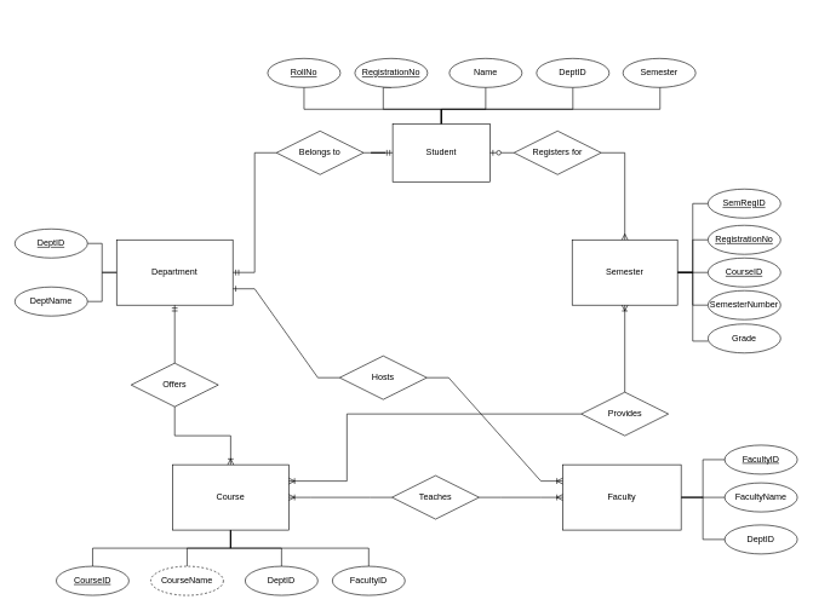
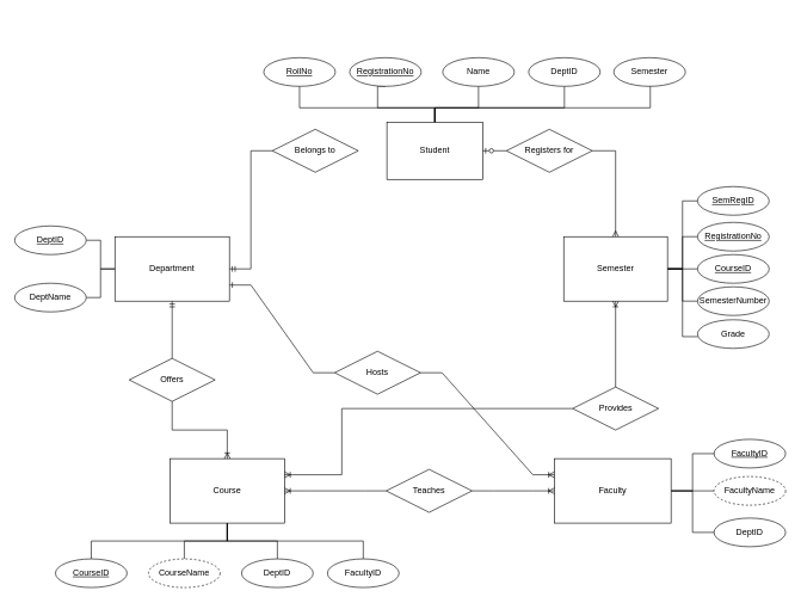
- <mxCell id="47" value="" style="edgeStyle=entityRelationEdgeStyle;fontSize=12;html=1;endArrow=ERmandOne;rounded=0;entryX=0;entryY=0.5;entryDx=0;entryDy=0;exitX=1;exitY=0.5;exitDx=0;exitDy=0;" parent="1" source="16" target="6" edge="1"><mxGeometry width="100" height="100" relative="1" as="geometry"><mxPoint x="627" y="390" as="sourcePoint" /><mxPoint x="547" y="370" as="targetPoint" /></mxGeometry></mxCell>
- <mxCell id="44" value="FacultyName" style="ellipse;whiteSpace=wrap;html=1;align=center;" parent="1" vertex="1"><mxGeometry x="997" y="665" width="100" height="40" as="geometry" /></mxCell>
+ <mxCell id="44" value="FacultyName" style="ellipse;whiteSpace=wrap;html=1;align=center;dashed=1;" parent="1" vertex="1"><mxGeometry x="997" y="665" width="100" height="40" as="geometry" /></mxCell>
